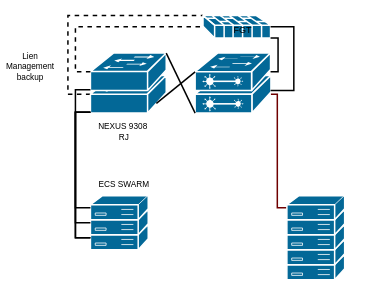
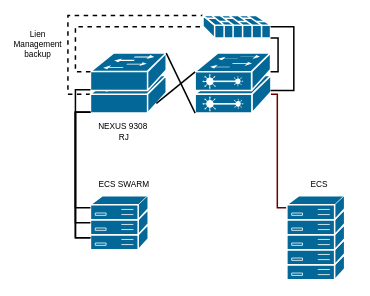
- <mxCell id="8" value="FGT" style="text;html=1;whiteSpace=wrap;strokeColor=none;fillColor=none;align=center;verticalAlign=middle;rounded=0;" parent="1" vertex="1"><mxGeometry x="293" y="30" width="60" height="20" as="geometry" /></mxCell>
- <mxCell id="17" value="&lt;div&gt;Lien Management backup&lt;/div&gt;&lt;div&gt;&lt;br&gt;&lt;/div&gt;" style="text;html=1;whiteSpace=wrap;strokeColor=none;fillColor=none;align=center;verticalAlign=middle;rounded=0;fontFamily=Helvetica;fontSize=11;fontColor=default;labelBackgroundColor=default;" vertex="1" parent="1"><mxGeometry x="10" y="80" width="60" height="30" as="geometry" /></mxCell>
+ <mxCell id="17" value="&lt;div&gt;Lien Management backup&lt;/div&gt;&lt;div&gt;&lt;br&gt;&lt;/div&gt;" style="text;html=1;whiteSpace=wrap;strokeColor=none;fillColor=none;align=center;verticalAlign=middle;rounded=0;fontFamily=Helvetica;fontSize=11;fontColor=default;labelBackgroundColor=default;" vertex="1" parent="1"><mxGeometry x="20" y="50" width="60" height="30" as="geometry" /></mxCell>
+ <mxCell id="30" value="ECS" style="text;html=1;whiteSpace=wrap;strokeColor=none;fillColor=none;align=center;verticalAlign=middle;rounded=0;fontFamily=Helvetica;fontSize=11;fontColor=default;labelBackgroundColor=default;" vertex="1" parent="1"><mxGeometry x="380" y="230" width="90.25" height="30" as="geometry" /></mxCell>
